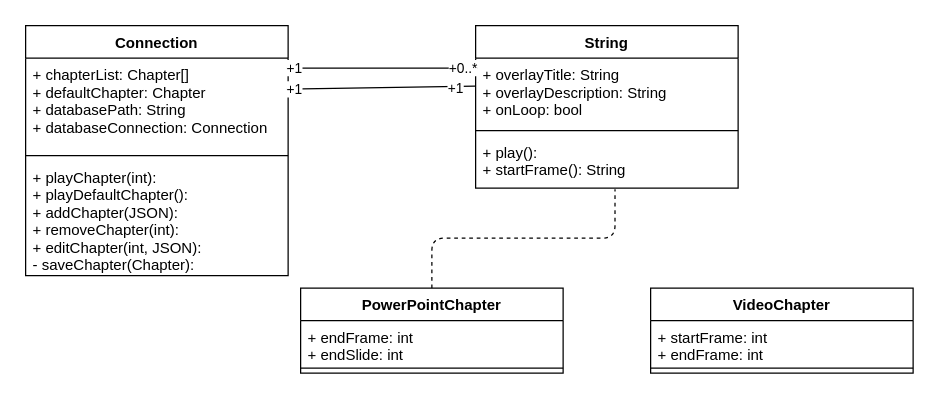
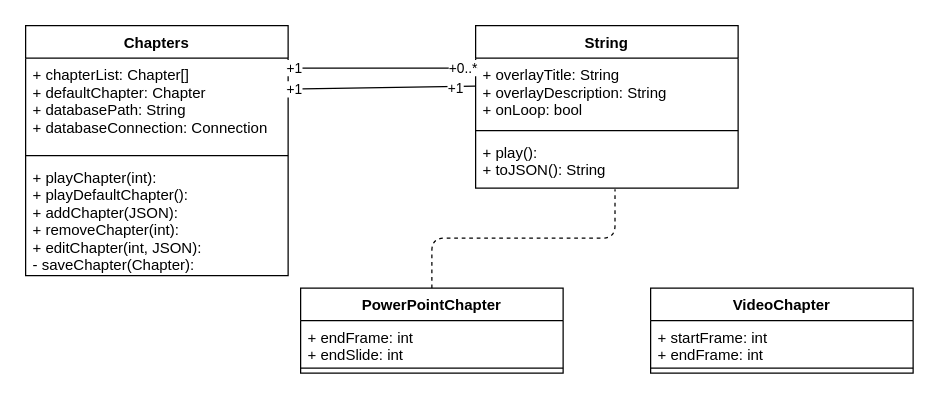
- <mxCell id="6" value="Connection" style="swimlane;fontStyle=1;align=center;verticalAlign=top;childLayout=stackLayout;horizontal=1;startSize=26;horizontalStack=0;resizeParent=1;resizeParentMax=0;resizeLast=0;collapsible=1;marginBottom=0;" vertex="1" parent="1"><mxGeometry x="20" y="20" width="210" height="200" as="geometry" /></mxCell>
+ <mxCell id="6" value="Chapters" style="swimlane;fontStyle=1;align=center;verticalAlign=top;childLayout=stackLayout;horizontal=1;startSize=26;horizontalStack=0;resizeParent=1;resizeParentMax=0;resizeLast=0;collapsible=1;marginBottom=0;" vertex="1" parent="1"><mxGeometry x="20" y="20" width="210" height="200" as="geometry" /></mxCell>
- <mxCell id="5" value="+ play():&#10;+ startFrame(): String" style="text;strokeColor=none;fillColor=none;align=left;verticalAlign=top;spacingLeft=4;spacingRight=4;overflow=hidden;rotatable=0;points=[[0,0.5],[1,0.5]];portConstraint=eastwest;" vertex="1" parent="2"><mxGeometry y="88" width="210" height="42" as="geometry" /></mxCell>
+ <mxCell id="5" value="+ play():&#10;+ toJSON(): String" style="text;strokeColor=none;fillColor=none;align=left;verticalAlign=top;spacingLeft=4;spacingRight=4;overflow=hidden;rotatable=0;points=[[0,0.5],[1,0.5]];portConstraint=eastwest;" vertex="1" parent="2"><mxGeometry y="88" width="210" height="42" as="geometry" /></mxCell>
